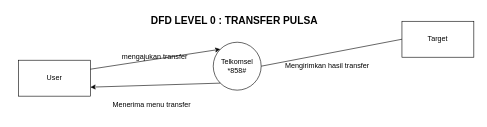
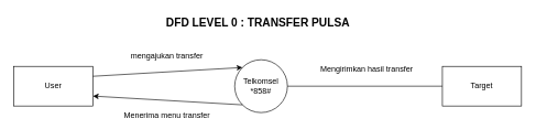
- <mxCell id="4" value="Target" style="rounded=0;whiteSpace=wrap;html=1;" vertex="1" parent="1"><mxGeometry x="670" y="35" width="120" height="60" as="geometry" /></mxCell>
+ <mxCell id="4" value="Target" style="rounded=0;whiteSpace=wrap;html=1;" vertex="1" parent="1"><mxGeometry x="670" y="100" width="120" height="60" as="geometry" /></mxCell>
- <mxCell id="8" value="mengajukan transfer" style="text;html=1;align=center;verticalAlign=middle;resizable=0;points=[];autosize=1;strokeColor=none;fillColor=none;" vertex="1" parent="1"><mxGeometry x="182" y="80" width="150" height="30" as="geometry" /></mxCell>
+ <mxCell id="8" value="mengajukan transfer" style="text;html=1;align=center;verticalAlign=middle;resizable=0;points=[];autosize=1;strokeColor=none;fillColor=none;" vertex="1" parent="1"><mxGeometry x="177" y="70" width="150" height="30" as="geometry" /></mxCell>
- <mxCell id="2" value="Telkomsel&lt;br&gt;*858#" style="ellipse;whiteSpace=wrap;html=1;aspect=fixed;" vertex="1" parent="1"><mxGeometry x="355" y="70" width="80" height="80" as="geometry" /></mxCell>
+ <mxCell id="2" value="Telkomsel&lt;br&gt;*858#" style="ellipse;whiteSpace=wrap;html=1;aspect=fixed;" vertex="1" parent="1"><mxGeometry x="355" y="90" width="80" height="80" as="geometry" /></mxCell>
- <mxCell id="10" value="Mengirimkan hasil transfer" style="text;html=1;align=center;verticalAlign=middle;resizable=0;points=[];autosize=1;strokeColor=none;fillColor=none;" vertex="1" parent="1"><mxGeometry x="450" y="95" width="190" height="30" as="geometry" /></mxCell>
+ <mxCell id="10" value="Mengirimkan hasil transfer" style="text;html=1;align=center;verticalAlign=middle;resizable=0;points=[];autosize=1;strokeColor=none;fillColor=none;" vertex="1" parent="1"><mxGeometry x="460" y="90" width="190" height="30" as="geometry" /></mxCell>
- <mxCell id="3" value="User" style="rounded=0;whiteSpace=wrap;html=1;" vertex="1" parent="1"><mxGeometry x="30" y="100" width="120" height="60" as="geometry" /></mxCell>
+ <mxCell id="3" value="User" style="rounded=0;whiteSpace=wrap;html=1;" vertex="1" parent="1"><mxGeometry x="20" y="100" width="120" height="60" as="geometry" /></mxCell>
